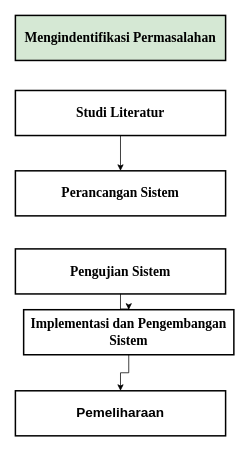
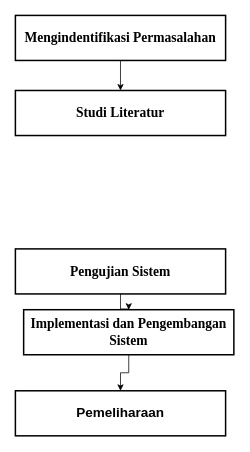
- <mxCell id="3" value="&lt;p align=&quot;center&quot; class=&quot;MsoNormal&quot;&gt;&lt;font face=&quot;Times New Roman&quot; style=&quot;font-size: 18px;&quot;&gt;Mengindentifikasi Permasalahan&lt;/font&gt;&lt;/p&gt;" style="rounded=0;whiteSpace=wrap;html=1;strokeWidth=2;fontStyle=1;fillColor=#d5e8d4;" parent="1" vertex="1"><mxGeometry x="20" y="20" width="280" height="60" as="geometry" /></mxCell>
+ <mxCell id="3" value="&lt;p align=&quot;center&quot; class=&quot;MsoNormal&quot;&gt;&lt;font face=&quot;Times New Roman&quot; style=&quot;font-size: 18px;&quot;&gt;Mengindentifikasi Permasalahan&lt;/font&gt;&lt;/p&gt;" style="rounded=0;whiteSpace=wrap;html=1;strokeWidth=2;fontStyle=1" parent="1" vertex="1"><mxGeometry x="20" y="20" width="280" height="60" as="geometry" /></mxCell>
+ <mxCell id="2" value="" style="edgeStyle=orthogonalEdgeStyle;rounded=0;orthogonalLoop=1;jettySize=auto;html=1;fontStyle=1" parent="1" source="3" target="5" edge="1"><mxGeometry relative="1" as="geometry" /></mxCell>
- <mxCell id="4" value="" style="edgeStyle=orthogonalEdgeStyle;rounded=0;orthogonalLoop=1;jettySize=auto;html=1;fontStyle=1" parent="1" source="5" target="6" edge="1"><mxGeometry relative="1" as="geometry" /></mxCell>
- <mxCell id="6" value="&lt;p align=&quot;center&quot; class=&quot;MsoNormal&quot;&gt;&lt;font style=&quot;font-size: 18px;&quot; face=&quot;Times New Roman&quot;&gt;Perancangan Sistem&lt;/font&gt;&lt;/p&gt;" style="rounded=0;whiteSpace=wrap;html=1;strokeWidth=2;fontStyle=1" parent="1" vertex="1"><mxGeometry x="20" y="227" width="280" height="60" as="geometry" /></mxCell>
